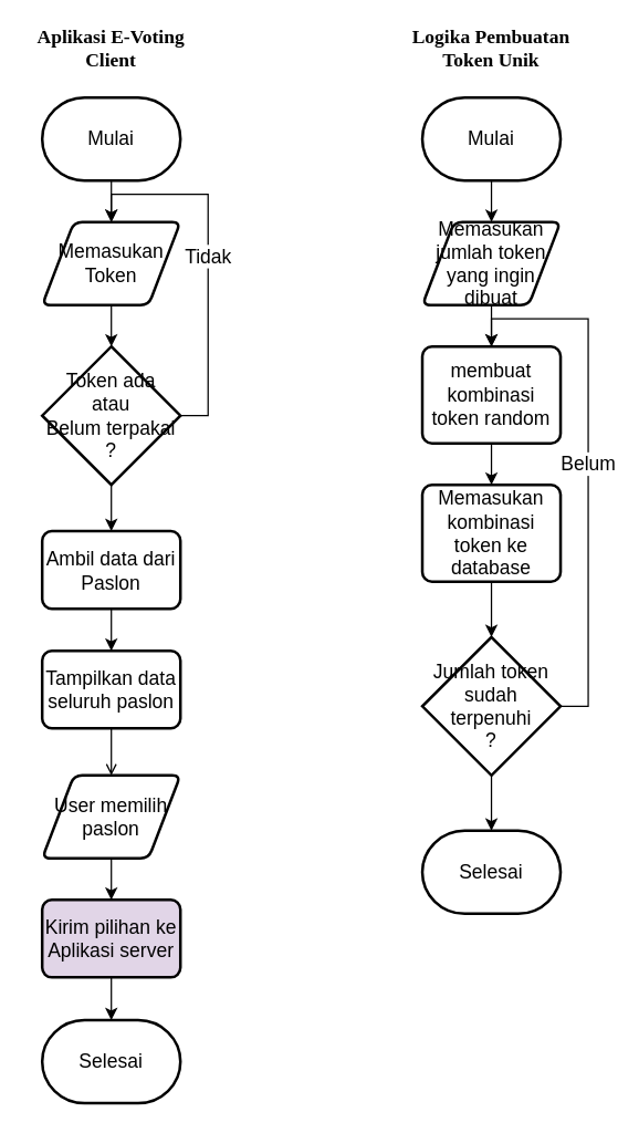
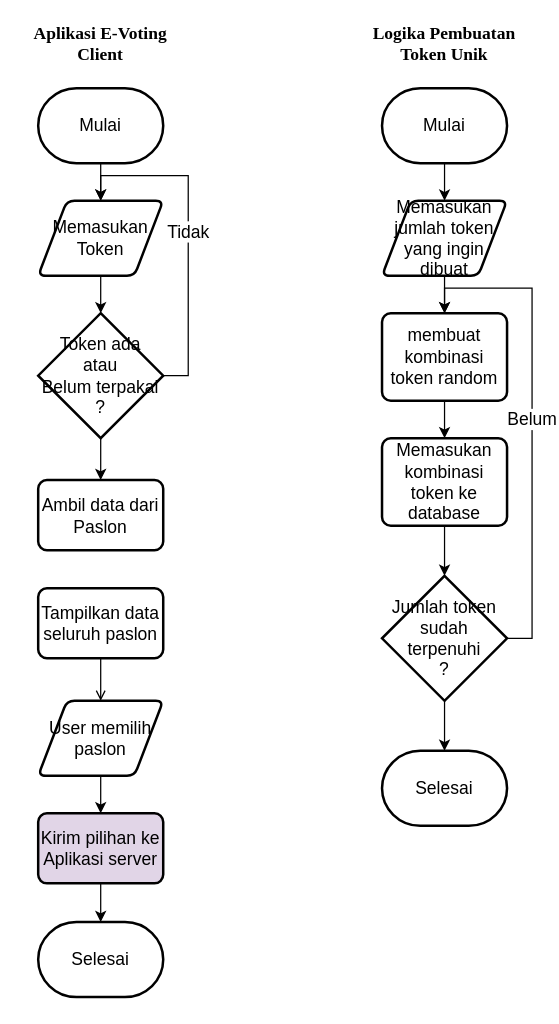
- <mxCell id="10" style="edgeStyle=orthogonalEdgeStyle;rounded=0;orthogonalLoop=1;jettySize=auto;html=1;exitX=0.5;exitY=1;exitDx=0;exitDy=0;entryX=0.5;entryY=0;entryDx=0;entryDy=0;fontFamily=Helvetica;fontSize=14;" edge="1" parent="1" source="11" target="13"><mxGeometry relative="1" as="geometry" /></mxCell>
